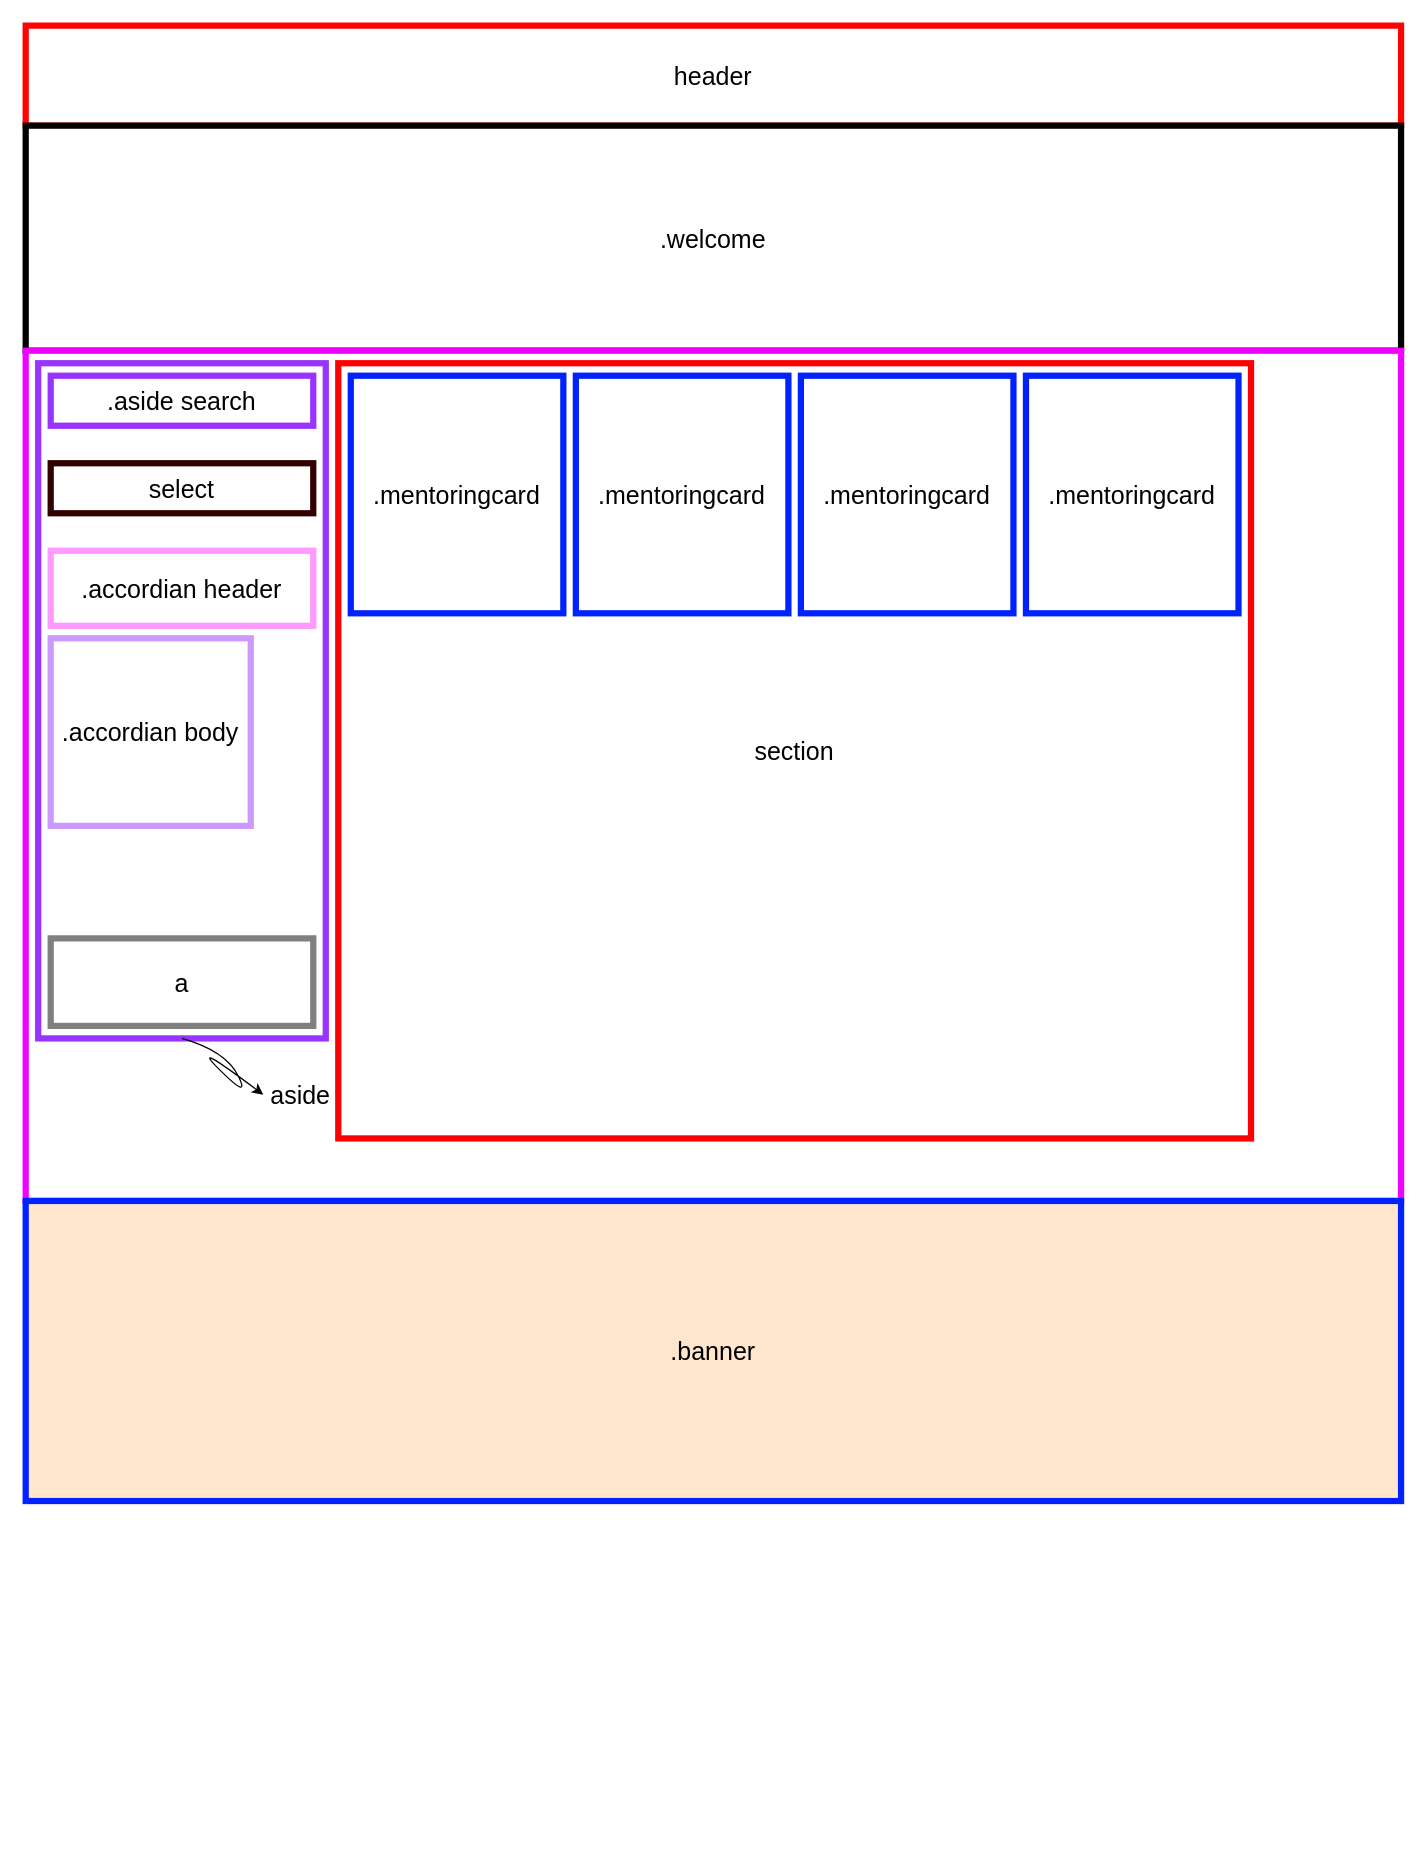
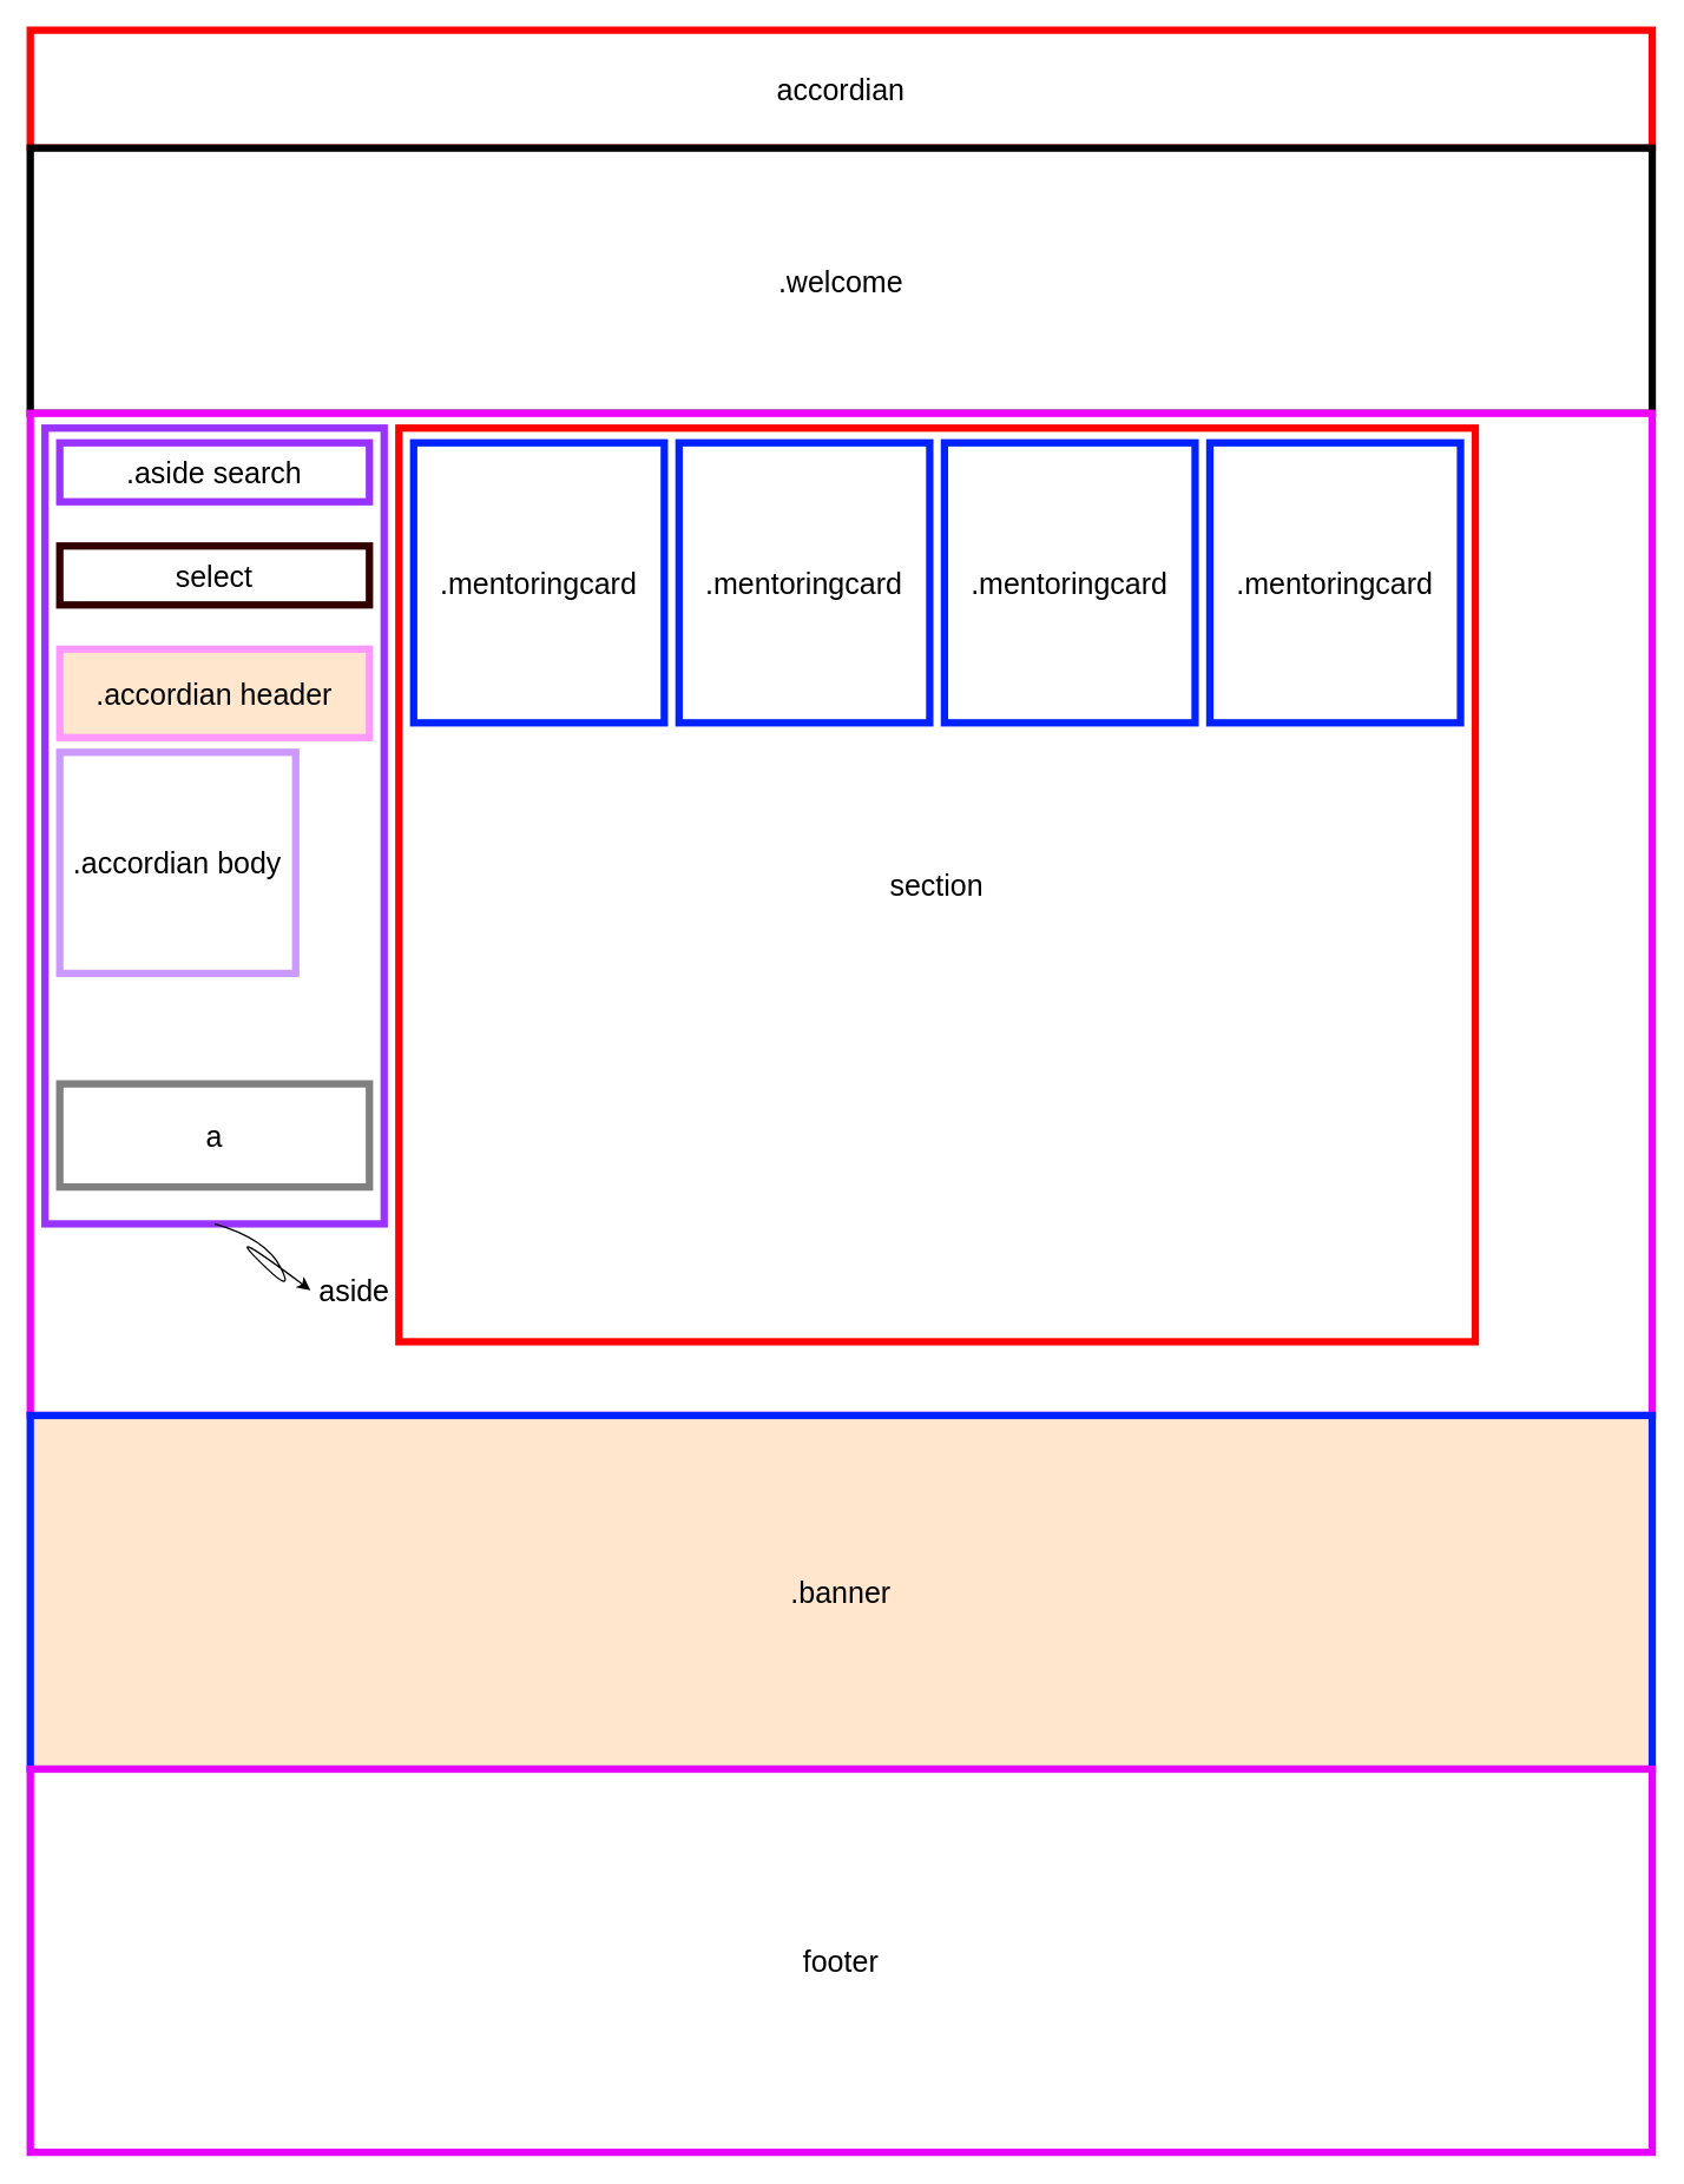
- <mxCell id="2" value="header" style="rounded=0;whiteSpace=wrap;html=1;fontSize=20;strokeColor=#FF0303;strokeWidth=5;" vertex="1" parent="1"><mxGeometry width="1100" height="80" as="geometry" x="20" y="20" /></mxCell>
+ <mxCell id="2" value="accordian" style="rounded=0;whiteSpace=wrap;html=1;fontSize=20;strokeColor=#FF0303;strokeWidth=5;" vertex="1" parent="1"><mxGeometry width="1100" height="80" as="geometry" x="20" y="20" /></mxCell>
- <mxCell id="8" value=".accordian header" style="rounded=0;whiteSpace=wrap;html=1;fontSize=20;strokeColor=#FF99FF;strokeWidth=5;" vertex="1" parent="1"><mxGeometry x="40" y="440" width="210" height="60" as="geometry" /></mxCell>
+ <mxCell id="8" value=".accordian header" style="rounded=0;whiteSpace=wrap;html=1;fontSize=20;strokeColor=#FF99FF;strokeWidth=5;fillColor=#ffe6cc;" vertex="1" parent="1"><mxGeometry x="40" y="440" width="210" height="60" as="geometry" /></mxCell>
- <mxCell id="10" value="a" style="rounded=0;whiteSpace=wrap;html=1;fontSize=20;strokeColor=#808080;strokeWidth=5;" vertex="1" parent="1"><mxGeometry x="40" y="750" width="210" height="70" as="geometry" /></mxCell>
+ <mxCell id="10" value="a" style="rounded=0;whiteSpace=wrap;html=1;fontSize=20;strokeColor=#808080;strokeWidth=5;" vertex="1" parent="1"><mxGeometry x="40" y="735" width="210" height="70" as="geometry" /></mxCell>
+ <mxCell id="19" value="footer" style="rounded=0;whiteSpace=wrap;html=1;fontSize=20;strokeColor=#E600FF;strokeWidth=5;" vertex="1" parent="1"><mxGeometry y="1200" width="1100" height="260" as="geometry" x="20" /></mxCell>
